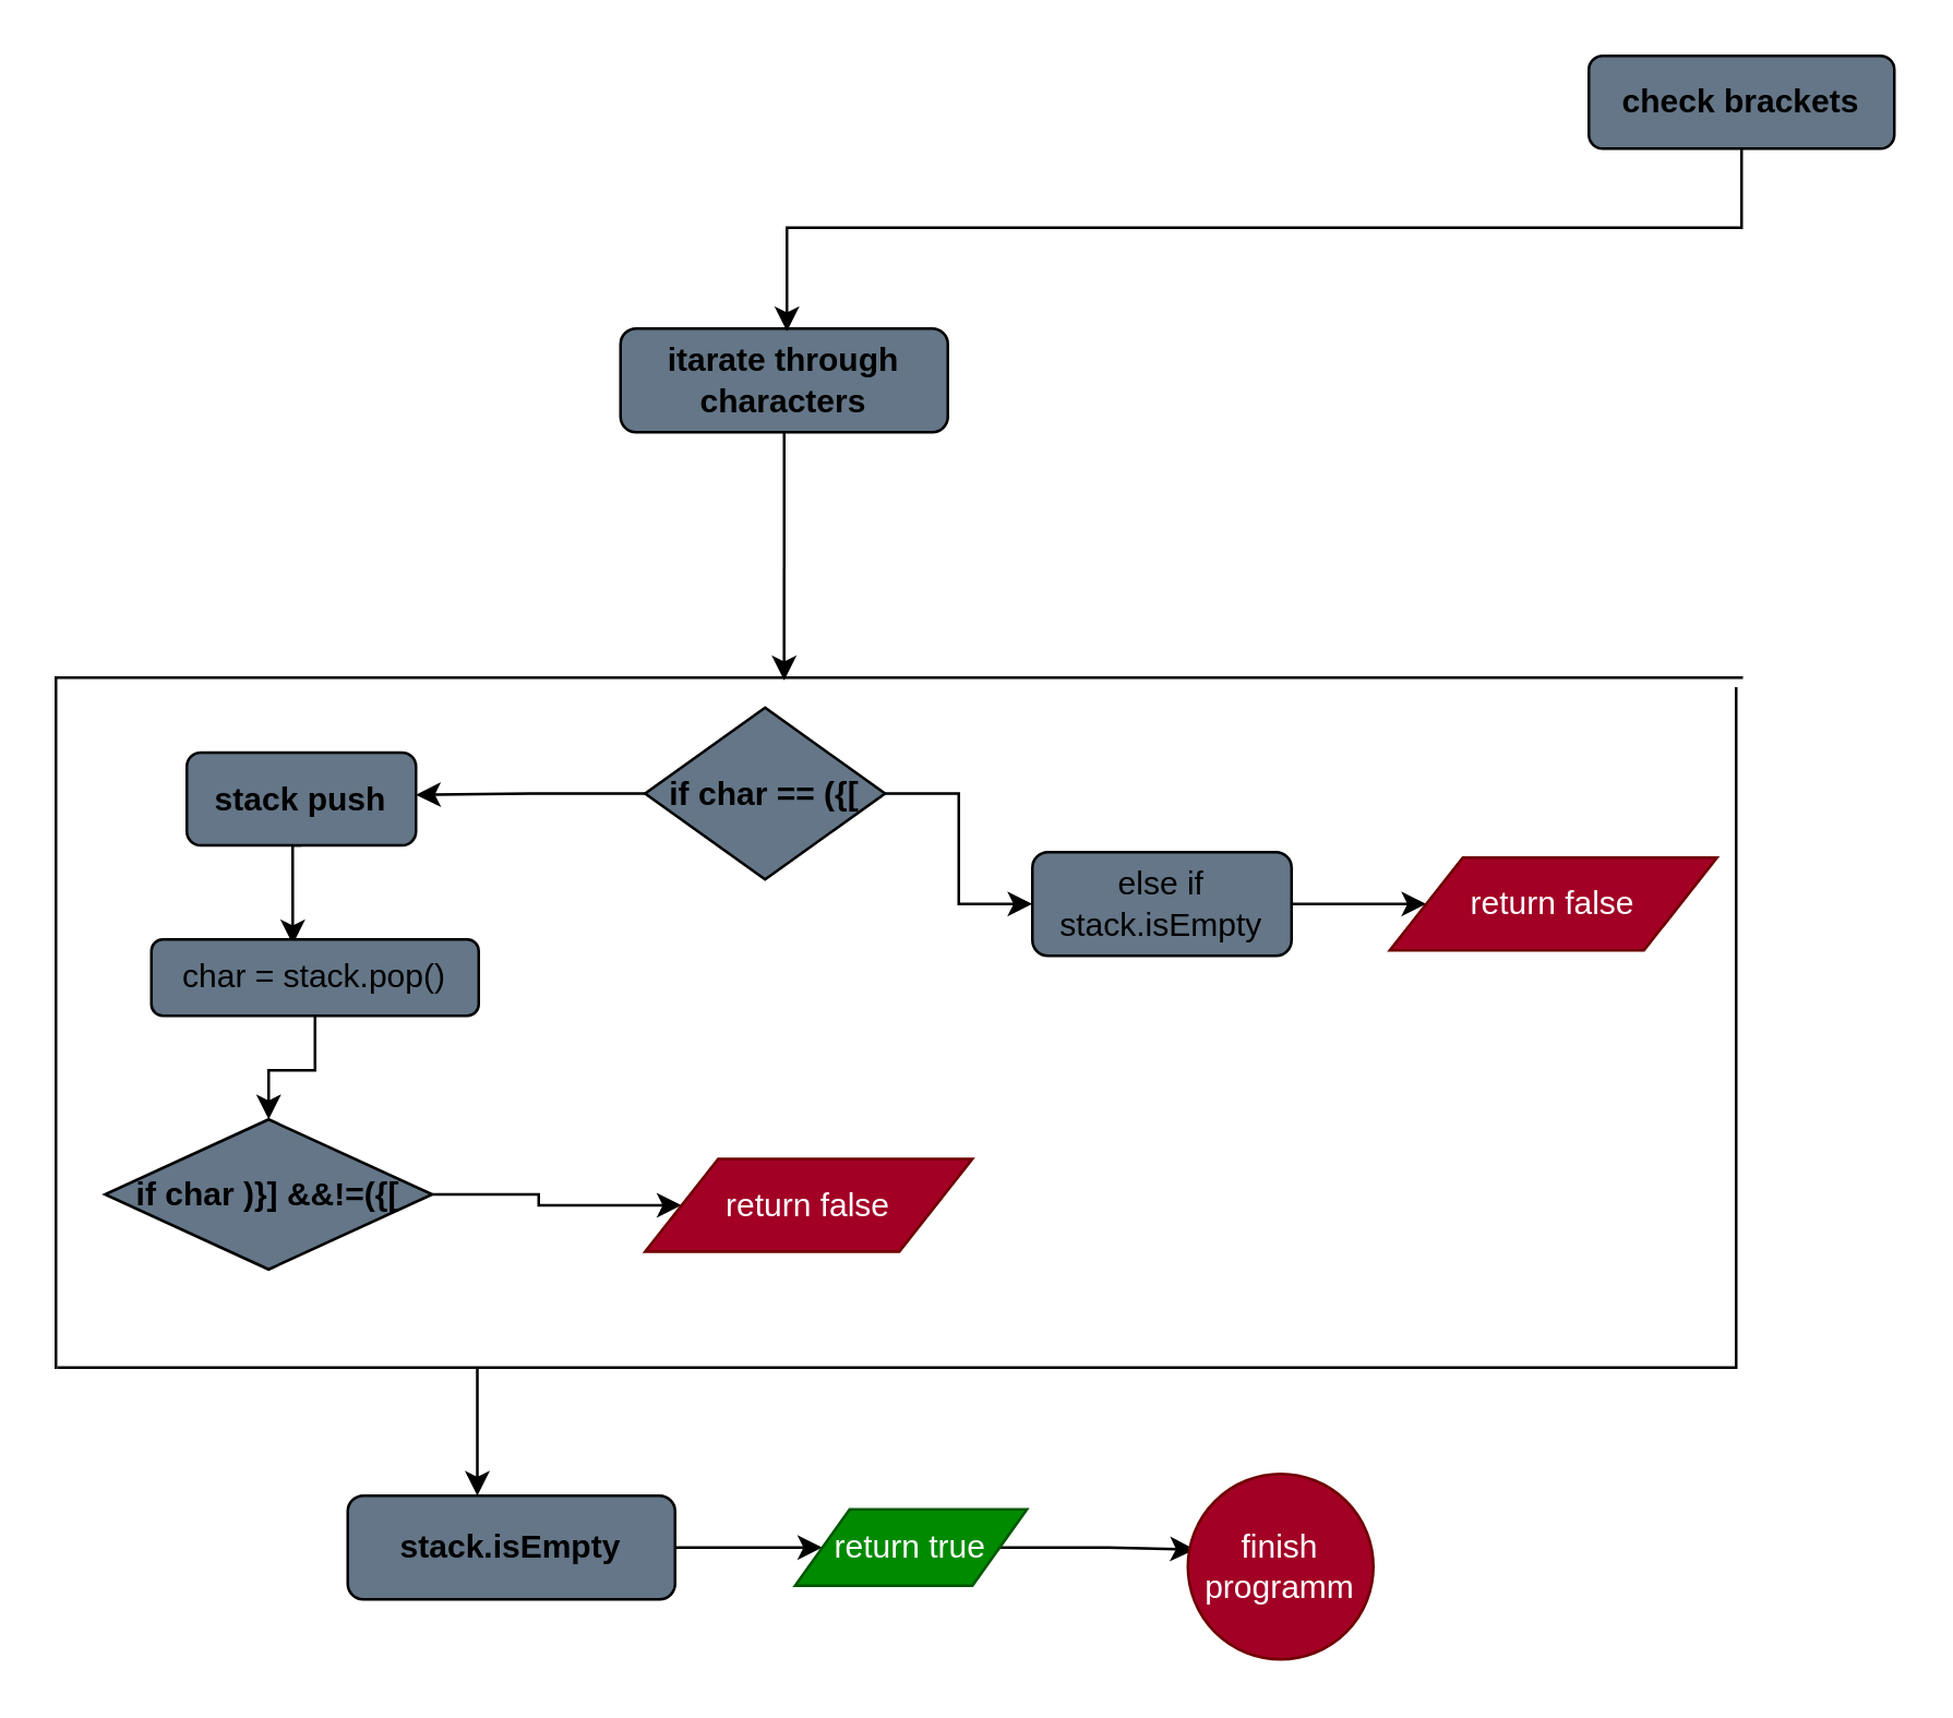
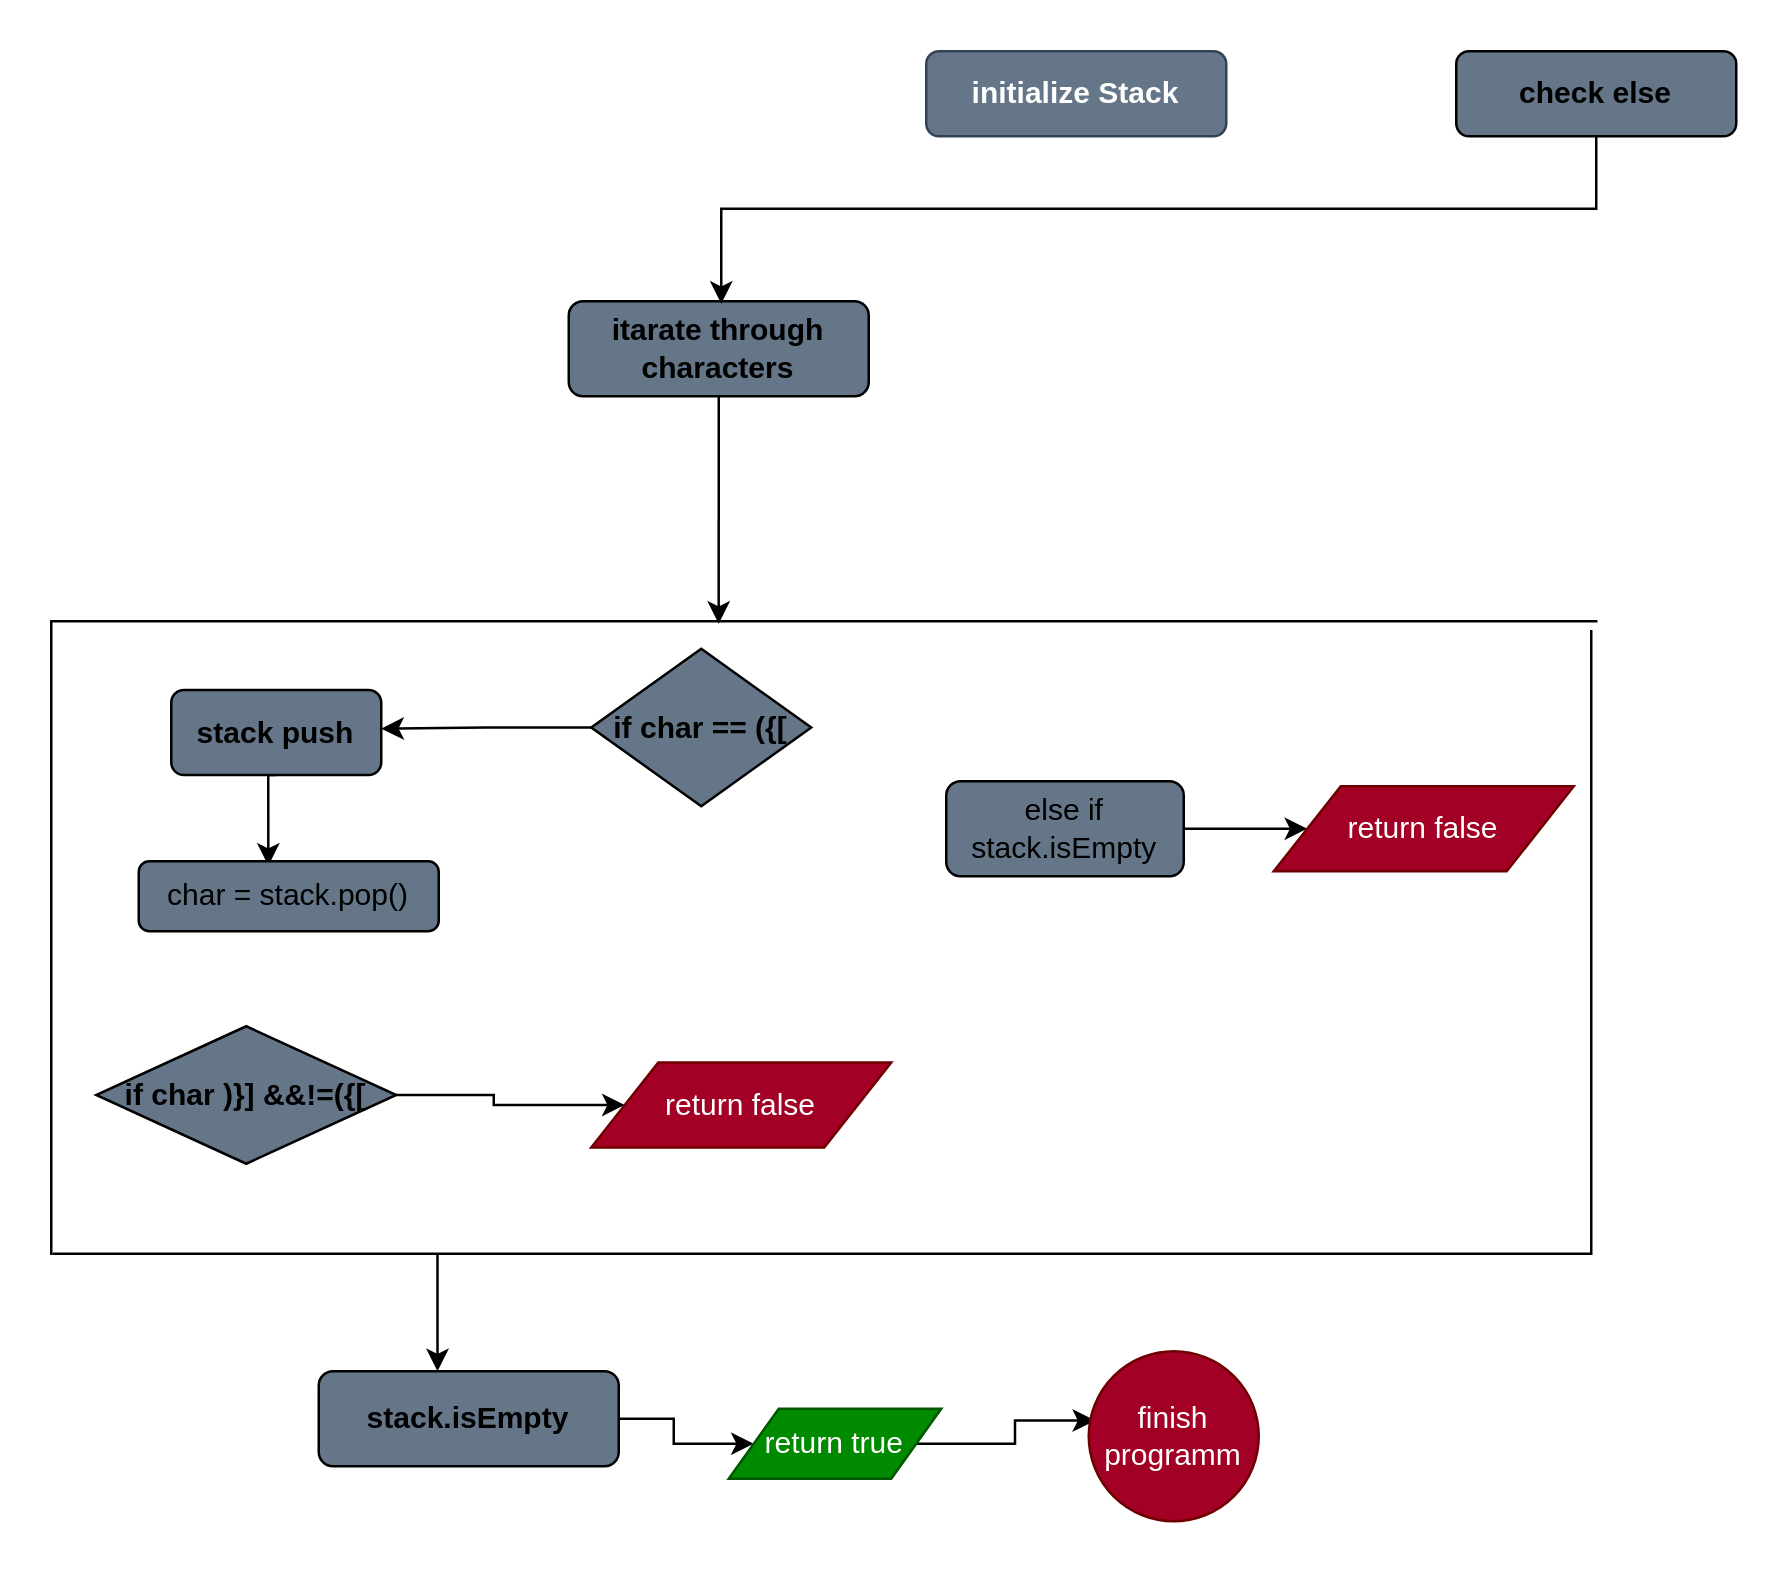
+ <mxCell id="2" value="&lt;font style=&quot;font-size: 12px;&quot;&gt;&lt;b&gt;initialize Stack&lt;/b&gt;&lt;/font&gt;" style="rounded=1;whiteSpace=wrap;html=1;fontColor=#ffffff;fillColor=#647687;strokeColor=#314354;" parent="1" vertex="1"><mxGeometry x="370" y="20" width="120" height="34" as="geometry" /></mxCell>
- <mxCell id="19" value="&lt;b&gt;check brackets&lt;/b&gt;" style="rounded=1;whiteSpace=wrap;html=1;fontSize=12;fillColor=#647687;" vertex="1" parent="1"><mxGeometry x="582" y="20" width="112" height="34" as="geometry" /></mxCell>
+ <mxCell id="19" value="&lt;b&gt;check else&lt;/b&gt;" style="rounded=1;whiteSpace=wrap;html=1;fontSize=12;fillColor=#647687;" vertex="1" parent="1"><mxGeometry x="582" y="20" width="112" height="34" as="geometry" /></mxCell>
- <mxCell id="4" style="edgeStyle=orthogonalEdgeStyle;rounded=0;orthogonalLoop=1;jettySize=auto;html=1;exitX=1;exitY=0.5;exitDx=0;exitDy=0;entryX=0;entryY=0.5;entryDx=0;entryDy=0;fontSize=12;" edge="1" parent="1" source="5" target="13"><mxGeometry relative="1" as="geometry" /></mxCell>
- <mxCell id="16" style="edgeStyle=orthogonalEdgeStyle;rounded=0;orthogonalLoop=1;jettySize=auto;html=1;exitX=0.5;exitY=1;exitDx=0;exitDy=0;entryX=0.5;entryY=0;entryDx=0;entryDy=0;fontSize=12;" edge="1" parent="1" source="17" target="9"><mxGeometry relative="1" as="geometry" /></mxCell>
- <mxCell id="26" value="return true" style="shape=parallelogram;perimeter=parallelogramPerimeter;whiteSpace=wrap;html=1;fixedSize=1;fontSize=12;fillColor=#008a00;fontColor=#ffffff;strokeColor=#005700;" vertex="1" parent="1"><mxGeometry x="291" y="553" width="85" height="28" as="geometry" /></mxCell>
+ <mxCell id="26" value="return true" style="shape=parallelogram;perimeter=parallelogramPerimeter;whiteSpace=wrap;html=1;fixedSize=1;fontSize=12;fillColor=#008a00;fontColor=#ffffff;strokeColor=#005700;" vertex="1" parent="1"><mxGeometry x="291" y="563" width="85" height="28" as="geometry" /></mxCell>
